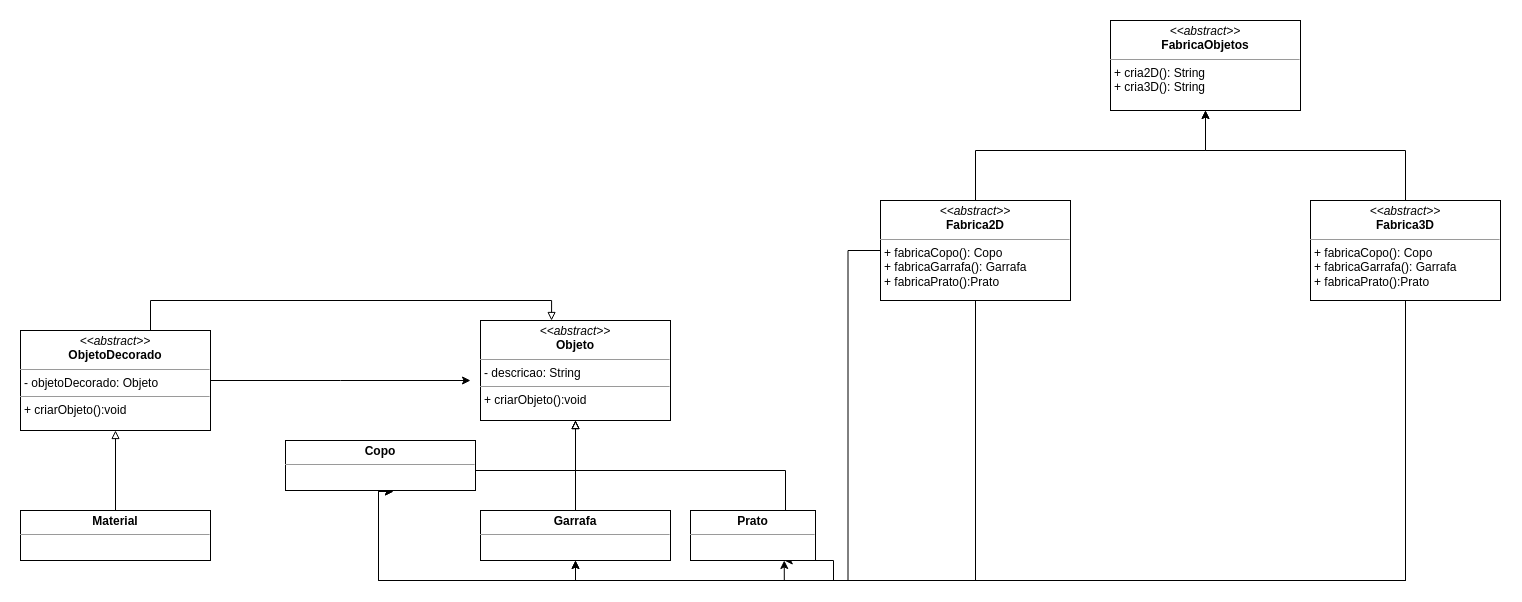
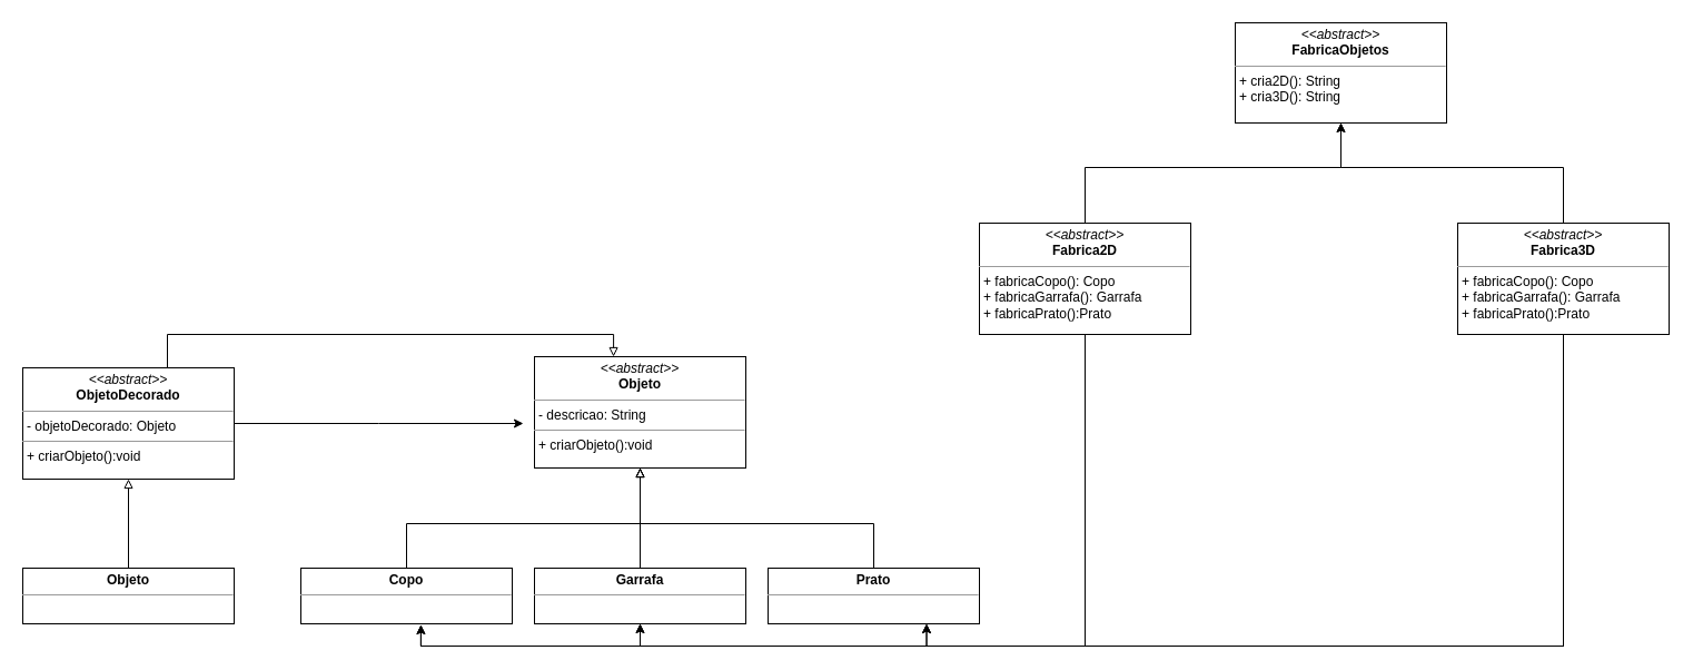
- <mxCell id="14" value="&lt;p style=&quot;margin: 0px ; margin-top: 4px ; text-align: center&quot;&gt;&lt;b&gt;Copo&lt;/b&gt;&lt;/p&gt;&lt;hr size=&quot;1&quot;&gt;&lt;p style=&quot;margin: 0px ; margin-left: 4px&quot;&gt;&lt;/p&gt;&lt;p style=&quot;margin: 0px ; margin-left: 4px&quot;&gt;&lt;br&gt;&lt;/p&gt;" style="verticalAlign=top;align=left;overflow=fill;fontSize=12;fontFamily=Helvetica;html=1;" vertex="1" parent="1"><mxGeometry x="285" y="440" width="190" height="50" as="geometry" /></mxCell>
+ <mxCell id="14" value="&lt;p style=&quot;margin: 0px ; margin-top: 4px ; text-align: center&quot;&gt;&lt;b&gt;Copo&lt;/b&gt;&lt;/p&gt;&lt;hr size=&quot;1&quot;&gt;&lt;p style=&quot;margin: 0px ; margin-left: 4px&quot;&gt;&lt;/p&gt;&lt;p style=&quot;margin: 0px ; margin-left: 4px&quot;&gt;&lt;br&gt;&lt;/p&gt;" style="verticalAlign=top;align=left;overflow=fill;fontSize=12;fontFamily=Helvetica;html=1;" vertex="1" parent="1"><mxGeometry x="270" y="510" width="190" height="50" as="geometry" /></mxCell>
- <mxCell id="24" value="&lt;p style=&quot;margin: 0px ; margin-top: 4px ; text-align: center&quot;&gt;&lt;b&gt;Material&lt;/b&gt;&lt;/p&gt;&lt;hr size=&quot;1&quot;&gt;&lt;p style=&quot;margin: 0px ; margin-left: 4px&quot;&gt;&lt;/p&gt;&lt;p style=&quot;margin: 0px ; margin-left: 4px&quot;&gt;&lt;br&gt;&lt;/p&gt;" style="verticalAlign=top;align=left;overflow=fill;fontSize=12;fontFamily=Helvetica;html=1;" vertex="1" parent="1"><mxGeometry x="20" y="510" width="190" height="50" as="geometry" /></mxCell>
+ <mxCell id="24" value="&lt;p style=&quot;margin: 0px ; margin-top: 4px ; text-align: center&quot;&gt;&lt;b&gt;Objeto&lt;/b&gt;&lt;/p&gt;&lt;hr size=&quot;1&quot;&gt;&lt;p style=&quot;margin: 0px ; margin-left: 4px&quot;&gt;&lt;/p&gt;&lt;p style=&quot;margin: 0px ; margin-left: 4px&quot;&gt;&lt;br&gt;&lt;/p&gt;" style="verticalAlign=top;align=left;overflow=fill;fontSize=12;fontFamily=Helvetica;html=1;" vertex="1" parent="1"><mxGeometry x="20" y="510" width="190" height="50" as="geometry" /></mxCell>
- <mxCell id="18" value="&lt;p style=&quot;margin: 0px ; margin-top: 4px ; text-align: center&quot;&gt;&lt;b&gt;Prato&lt;/b&gt;&lt;/p&gt;&lt;hr size=&quot;1&quot;&gt;&lt;p style=&quot;margin: 0px ; margin-left: 4px&quot;&gt;&lt;/p&gt;&lt;p style=&quot;margin: 0px ; margin-left: 4px&quot;&gt;&lt;br&gt;&lt;/p&gt;" style="verticalAlign=top;align=left;overflow=fill;fontSize=12;fontFamily=Helvetica;html=1;" vertex="1" parent="1"><mxGeometry x="690" y="510" width="125" height="50" as="geometry" /></mxCell>
+ <mxCell id="18" value="&lt;p style=&quot;margin: 0px ; margin-top: 4px ; text-align: center&quot;&gt;&lt;b&gt;Prato&lt;/b&gt;&lt;/p&gt;&lt;hr size=&quot;1&quot;&gt;&lt;p style=&quot;margin: 0px ; margin-left: 4px&quot;&gt;&lt;/p&gt;&lt;p style=&quot;margin: 0px ; margin-left: 4px&quot;&gt;&lt;br&gt;&lt;/p&gt;" style="verticalAlign=top;align=left;overflow=fill;fontSize=12;fontFamily=Helvetica;html=1;" vertex="1" parent="1"><mxGeometry x="690" y="510" width="190" height="50" as="geometry" /></mxCell>
